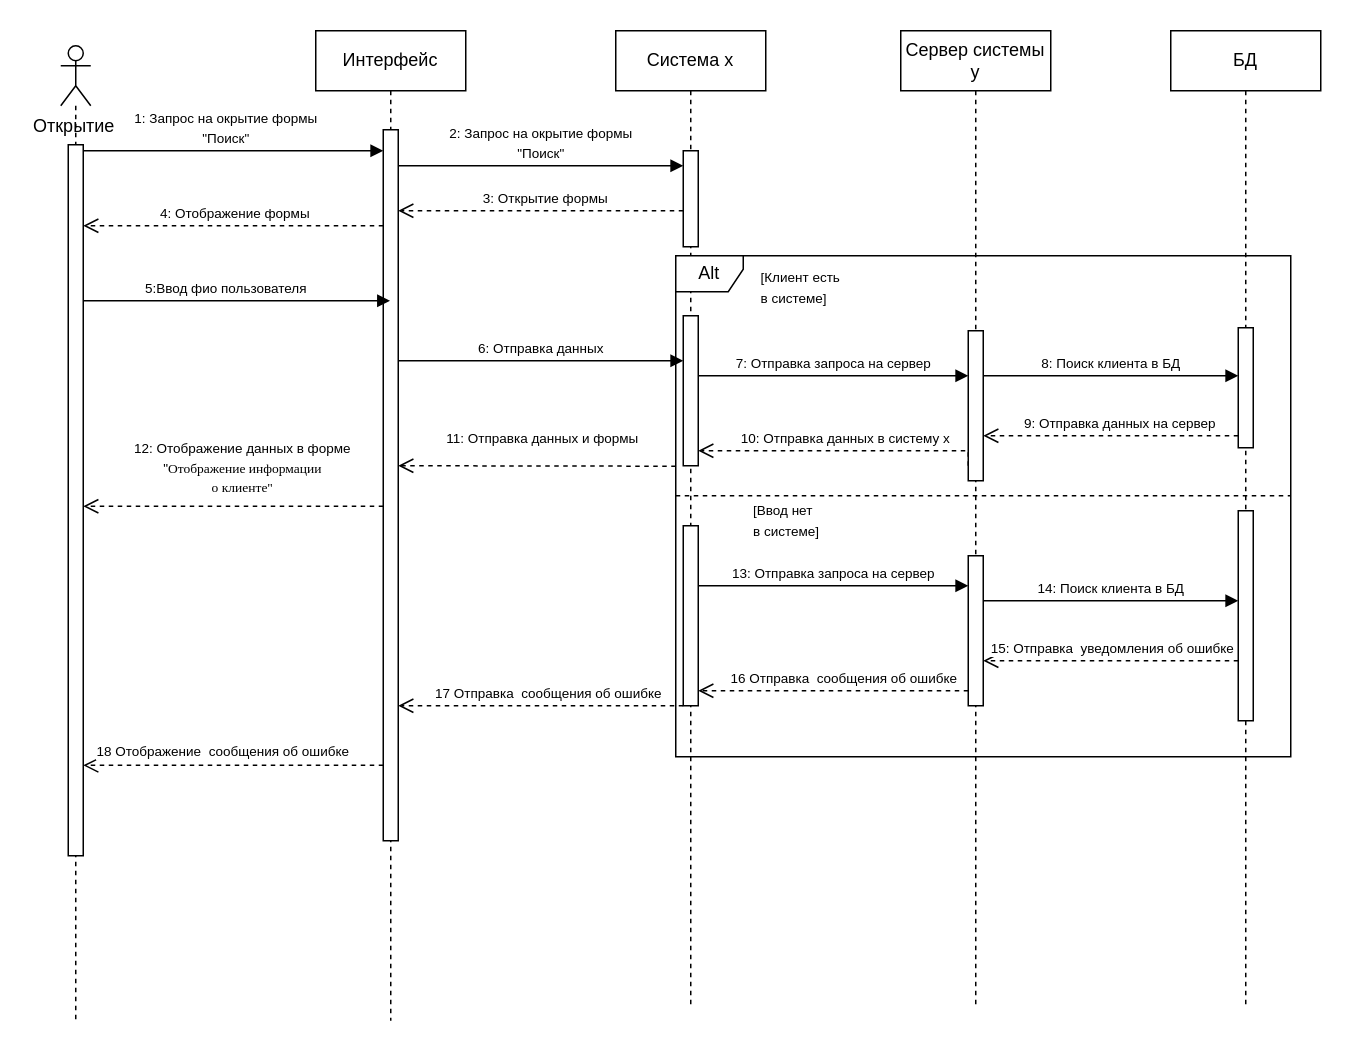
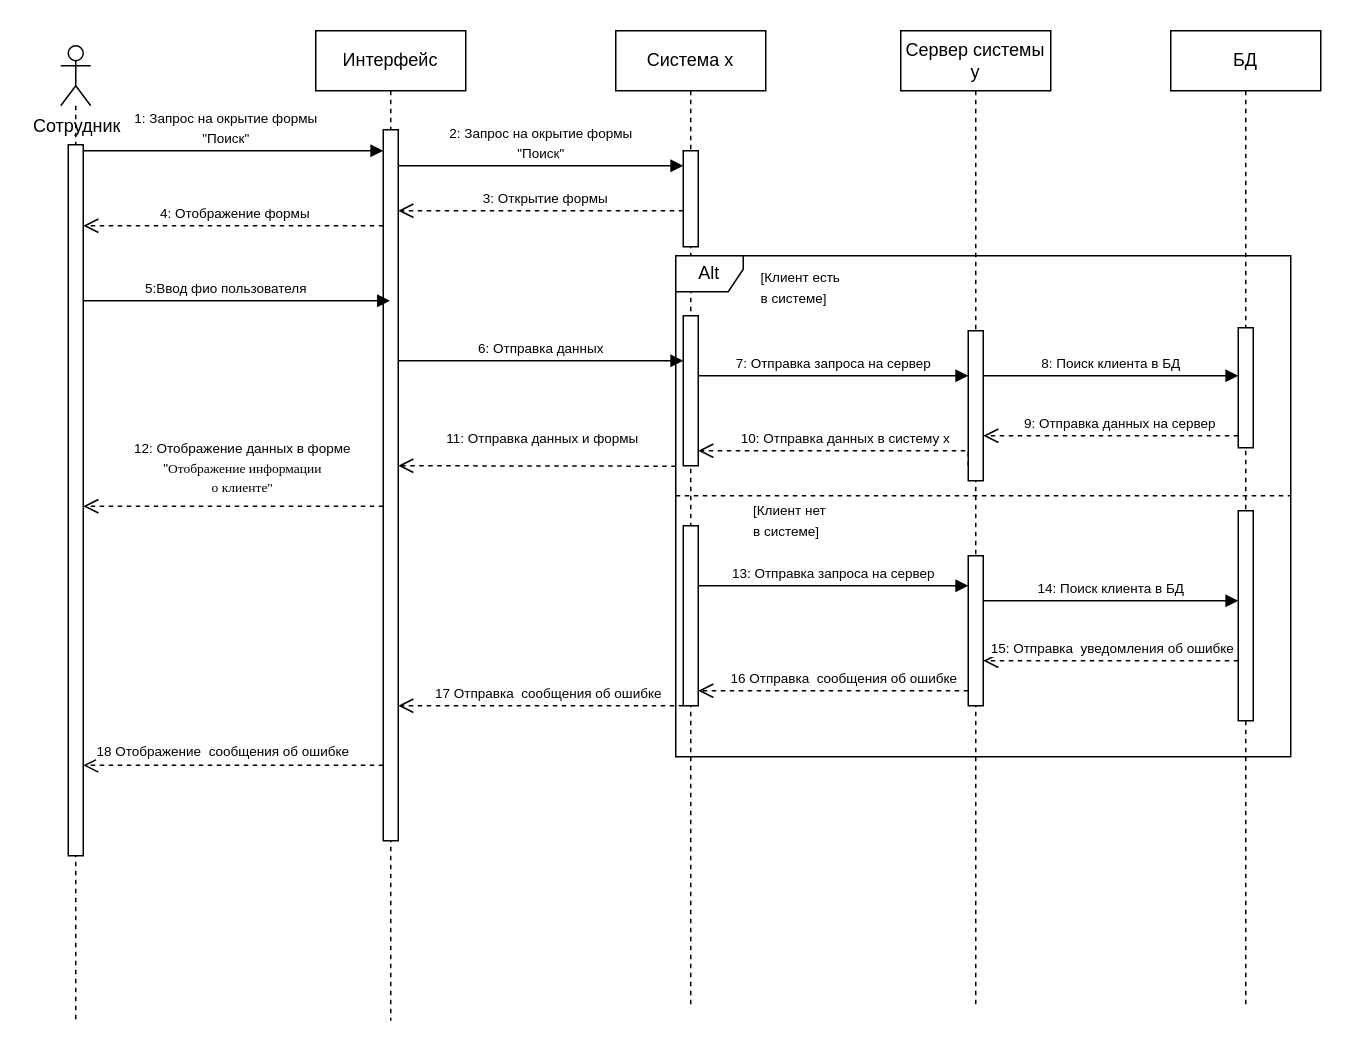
- <mxCell id="6" value="Открытие" style="text;whiteSpace=wrap;html=1;" parent="1" vertex="1"><mxGeometry x="20" y="70" width="90" height="40" as="geometry" /></mxCell>
+ <mxCell id="6" value="Сотрудник" style="text;whiteSpace=wrap;html=1;" parent="1" vertex="1"><mxGeometry x="20" y="70" width="90" height="40" as="geometry" /></mxCell>
- <mxCell id="21" value="&lt;font style=&quot;font-size: 9px;&quot;&gt;[Ввод&lt;/font&gt;&lt;font style=&quot;font-size: 9px;&quot;&gt; нет &lt;br&gt;в системе]&lt;/font&gt;" style="text;whiteSpace=wrap;html=1;" parent="18" vertex="1"><mxGeometry x="50" y="155" width="120" height="50" as="geometry" /></mxCell>
+ <mxCell id="21" value="&lt;font style=&quot;font-size: 9px;&quot;&gt;[Клиент&lt;/font&gt;&lt;font style=&quot;font-size: 9px;&quot;&gt; нет &lt;br&gt;в системе]&lt;/font&gt;" style="text;whiteSpace=wrap;html=1;" parent="18" vertex="1"><mxGeometry x="50" y="155" width="120" height="50" as="geometry" /></mxCell>
